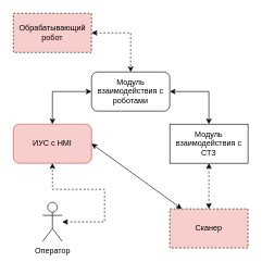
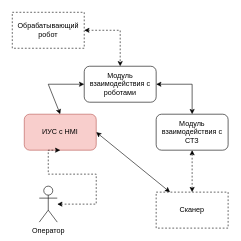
- <mxCell id="5" value="Обрабатывающий робот" style="rounded=0;whiteSpace=wrap;html=1;dashed=1;fillColor=#f8cecc;" parent="1" vertex="1"><mxGeometry x="20" y="20" width="120" height="60" as="geometry" /></mxCell>
+ <mxCell id="5" value="Обрабатывающий робот" style="rounded=0;whiteSpace=wrap;html=1;dashed=1;" parent="1" vertex="1"><mxGeometry x="20" y="20" width="120" height="60" as="geometry" /></mxCell>
- <mxCell id="2" value="ИУС с HMI" style="rounded=1;whiteSpace=wrap;html=1;fillColor=#f8cecc;strokeColor=#b85450;" parent="1" vertex="1"><mxGeometry x="20" y="190" width="120" height="60" as="geometry" /></mxCell>
+ <mxCell id="2" value="ИУС с HMI" style="rounded=1;whiteSpace=wrap;html=1;fillColor=#f8cecc;strokeColor=#b85450;" parent="1" vertex="1"><mxGeometry x="40" y="190" width="120" height="60" as="geometry" /></mxCell>
- <mxCell id="3" value="Модуль взаимодействия с СТЗ" style="whiteSpace=wrap;html=1;rounded=0;" parent="1" vertex="1"><mxGeometry x="260" y="190" width="120" height="60" as="geometry" /></mxCell>
+ <mxCell id="3" value="Модуль взаимодействия с СТЗ" style="rounded=1;whiteSpace=wrap;html=1;" parent="1" vertex="1"><mxGeometry x="260" y="190" width="120" height="60" as="geometry" /></mxCell>
- <mxCell id="9" value="Сканер" style="rounded=0;whiteSpace=wrap;html=1;dashed=1;fillColor=#f8cecc;" parent="1" vertex="1"><mxGeometry x="260" y="320" width="120" height="60" as="geometry" /></mxCell>
+ <mxCell id="9" value="Сканер" style="rounded=0;whiteSpace=wrap;html=1;dashed=1;" parent="1" vertex="1"><mxGeometry x="260" y="320" width="120" height="60" as="geometry" /></mxCell>
